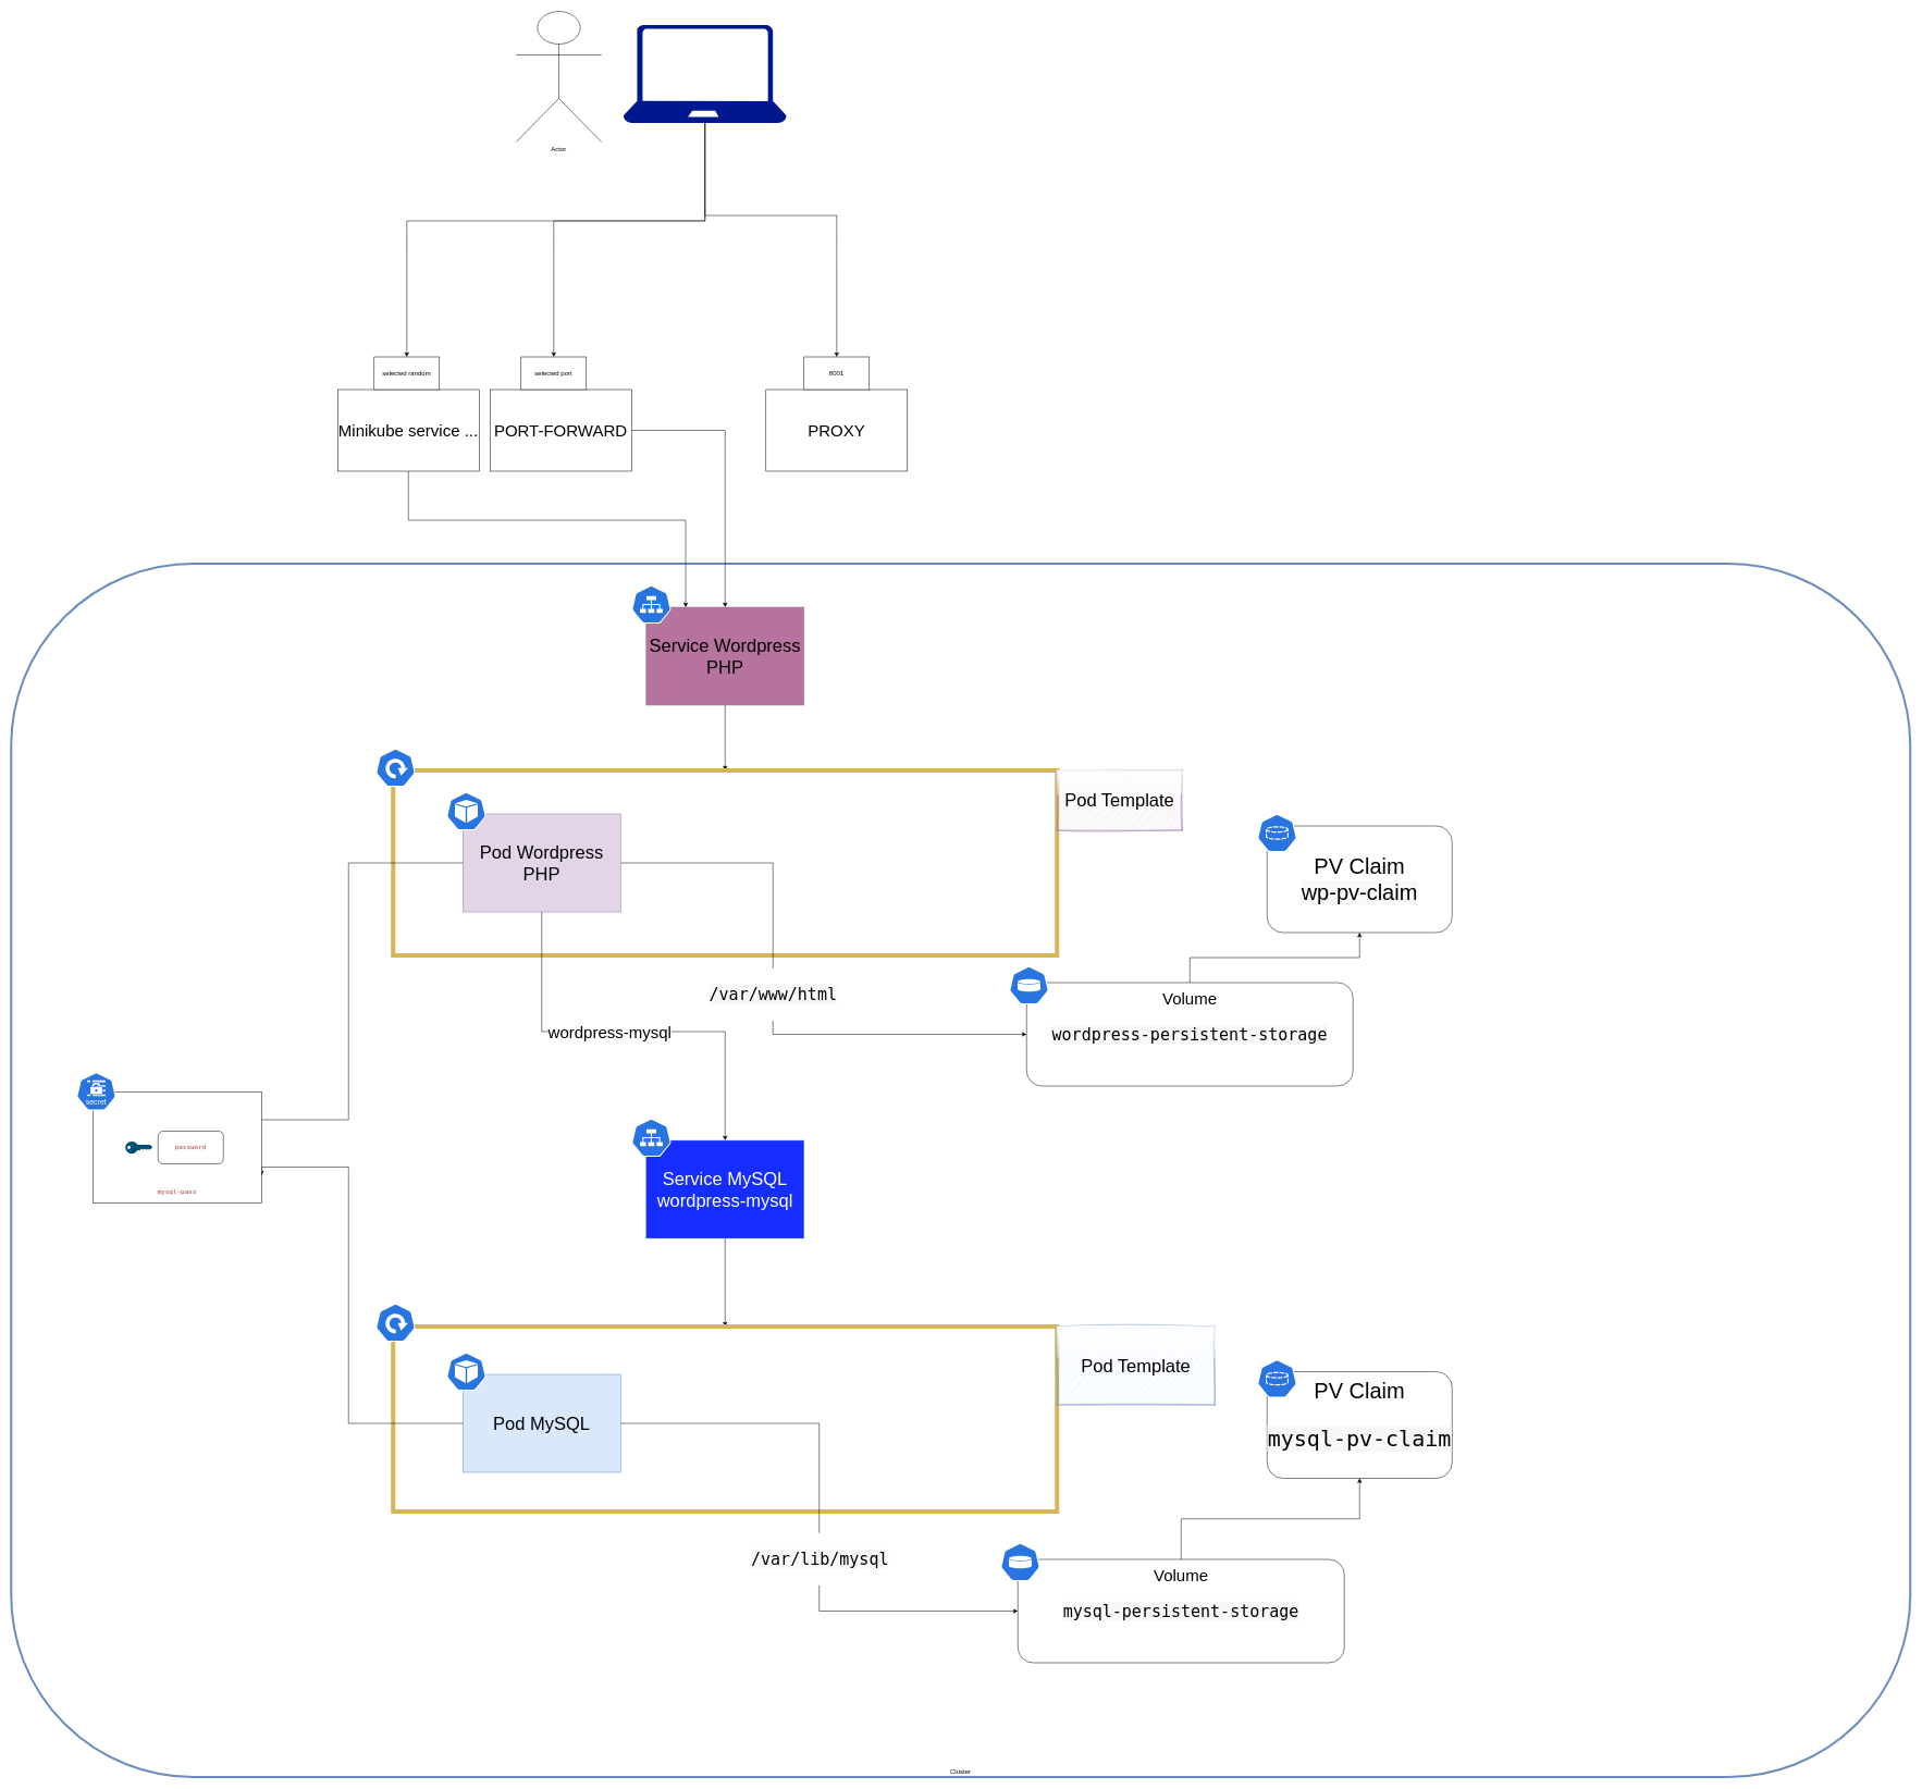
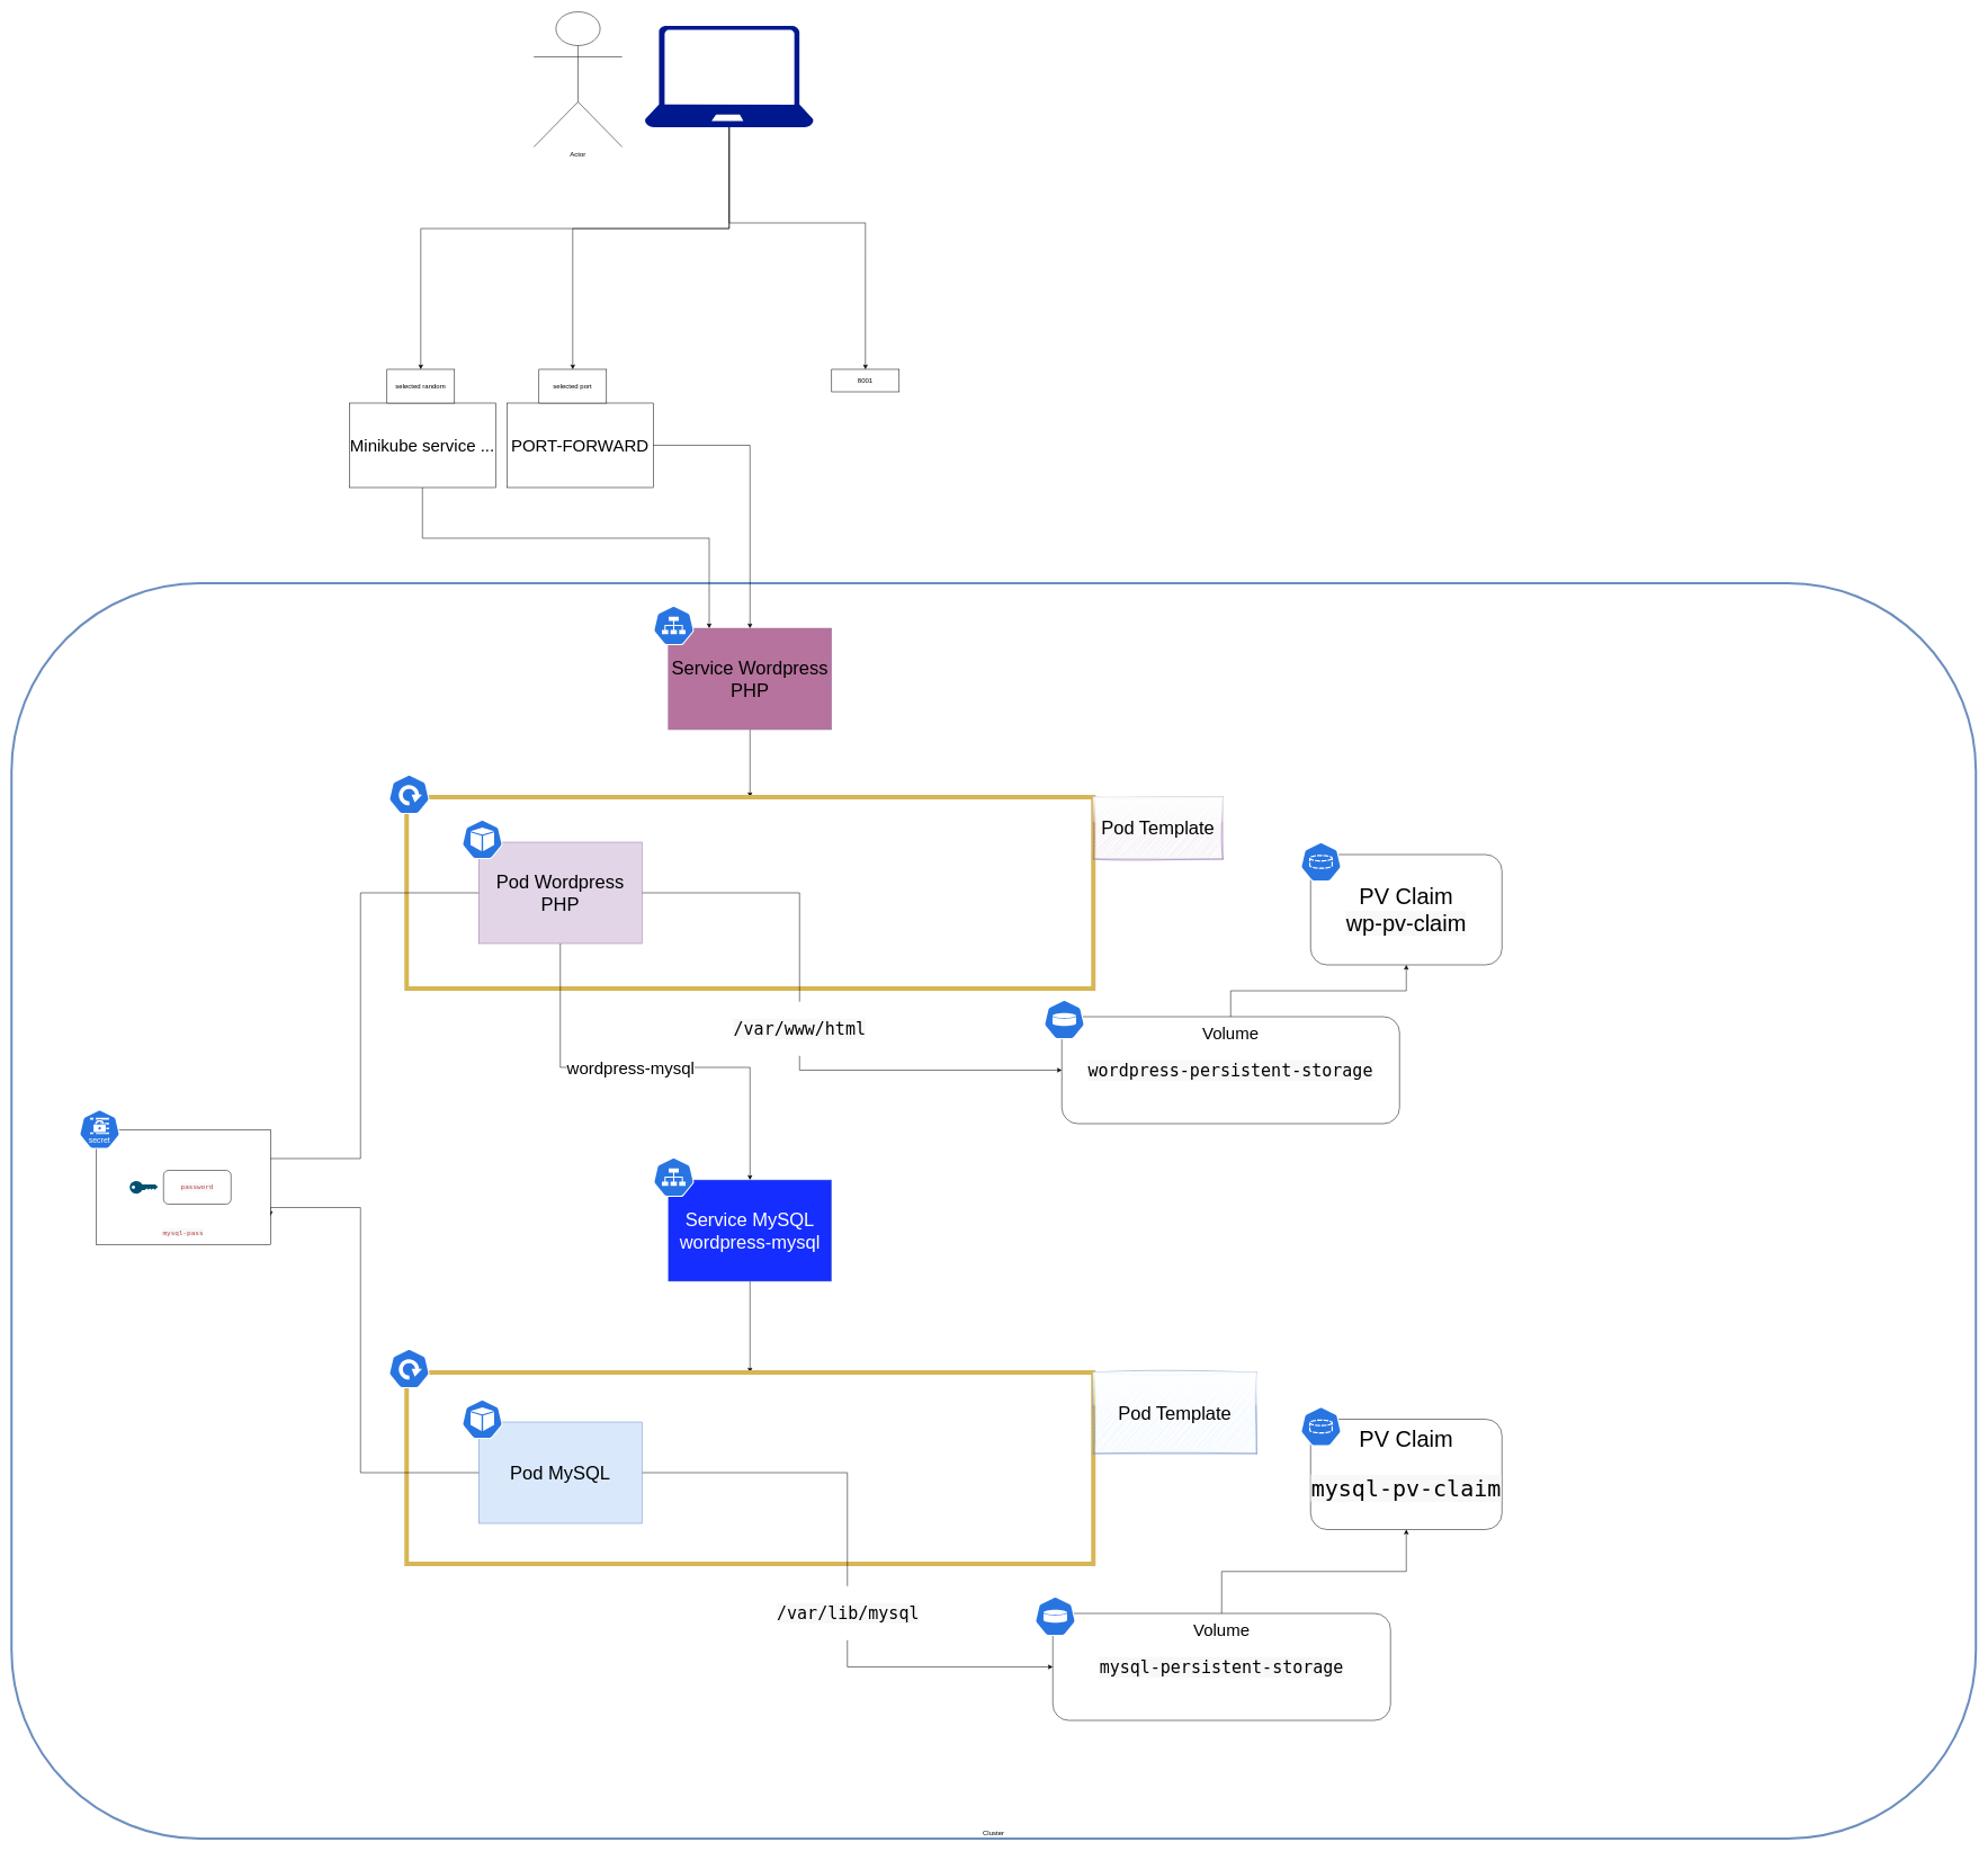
- <mxCell id="4" value="8001" style="rounded=0;whiteSpace=wrap;html=1;" parent="1" vertex="1"><mxGeometry x="1477.08" y="655" width="120" height="60" as="geometry" /></mxCell>
+ <mxCell id="4" value="8001" style="rounded=0;whiteSpace=wrap;html=1;" parent="1" vertex="1"><mxGeometry x="1477.08" y="655" width="120" height="40" as="geometry" /></mxCell>
- <mxCell id="3" value="PROXY" style="rounded=0;whiteSpace=wrap;html=1;fontSize=30;" parent="1" vertex="1"><mxGeometry x="1407.08" y="715" width="260" height="150" as="geometry" /></mxCell>
